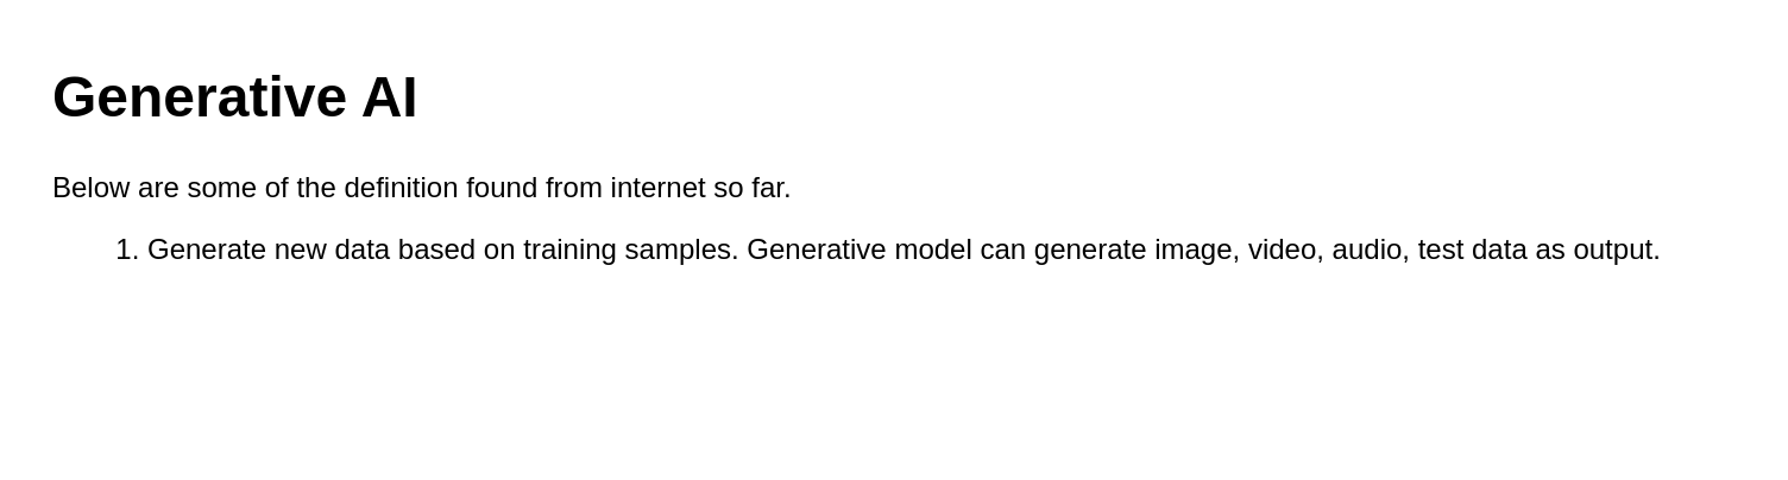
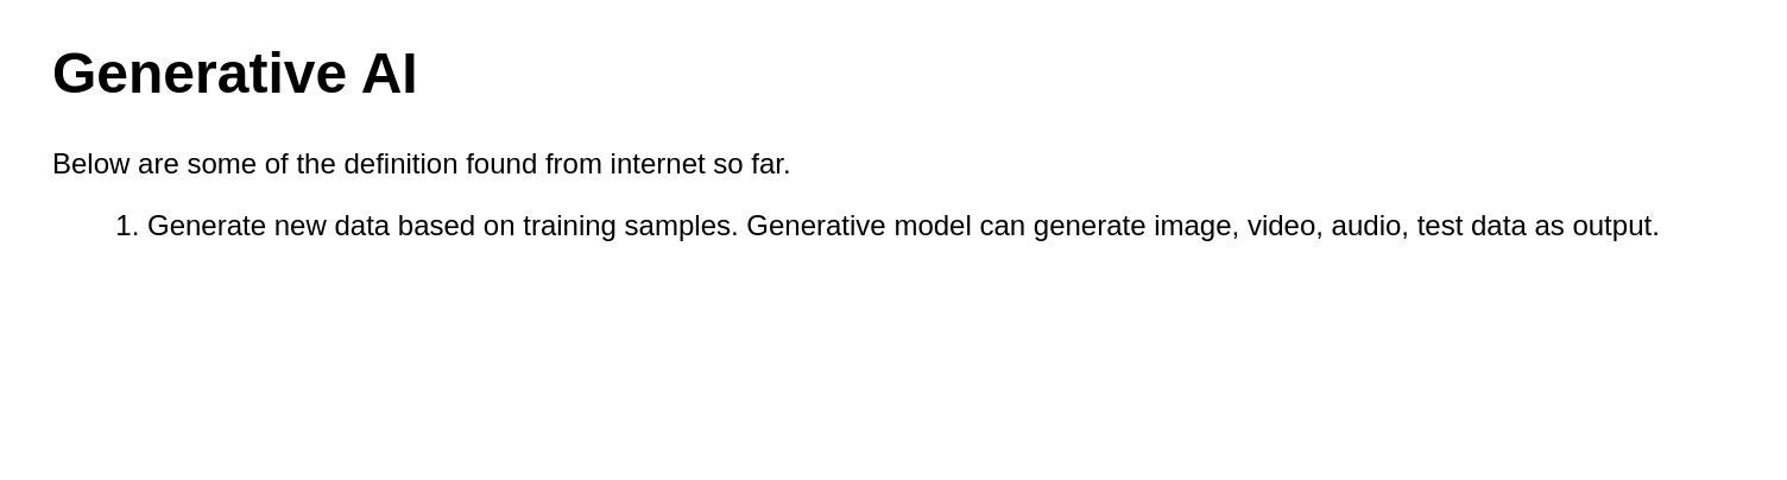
- <mxCell id="2" value="&lt;h1 style=&quot;margin-top: 0px;&quot;&gt;Generative AI&lt;/h1&gt;&lt;div&gt;Below are some of the definition found from internet so far.&lt;/div&gt;&lt;p&gt;&lt;/p&gt;&lt;ol&gt;&lt;li&gt;Generate new data based on training samples. Generative model can generate image, video, audio, test data as output.&lt;/li&gt;&lt;/ol&gt;&lt;p&gt;&lt;/p&gt;" style="text;html=1;whiteSpace=wrap;overflow=hidden;rounded=0;" vertex="1" parent="1"><mxGeometry x="20" y="20" width="710" height="160" as="geometry" /></mxCell>
+ <mxCell id="2" value="&lt;h1 style=&quot;margin-top: 0px;&quot;&gt;Generative AI&lt;/h1&gt;&lt;div&gt;Below are some of the definition found from internet so far.&lt;/div&gt;&lt;p&gt;&lt;/p&gt;&lt;ol&gt;&lt;li&gt;Generate new data based on training samples. Generative model can generate image, video, audio, test data as output.&lt;/li&gt;&lt;/ol&gt;&lt;p&gt;&lt;/p&gt;" style="text;html=1;whiteSpace=wrap;overflow=hidden;rounded=0;" vertex="1" parent="1"><mxGeometry x="20" y="10" width="710" height="160" as="geometry" /></mxCell>
